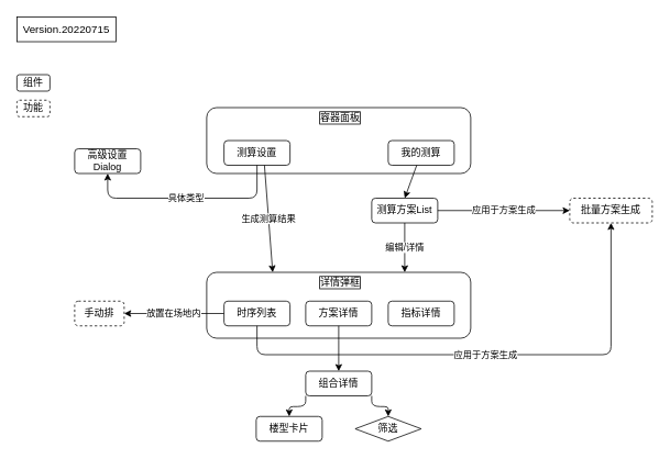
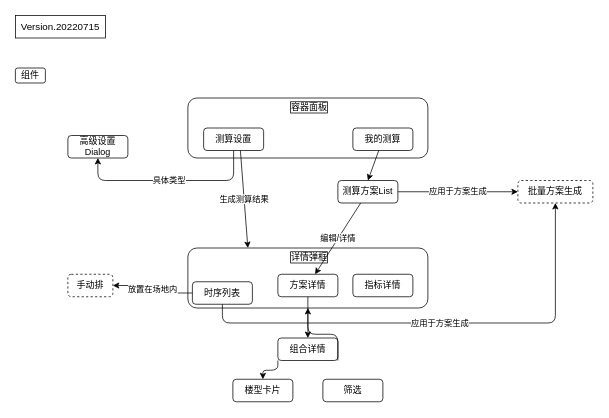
- <mxCell id="22" value="功能" style="text;html=1;strokeColor=default;fillColor=none;align=center;verticalAlign=middle;whiteSpace=wrap;rounded=1;labelBorderColor=none;dashed=1;" parent="1" vertex="1"><mxGeometry x="20" y="121" width="40" height="20" as="geometry" /></mxCell>
- <mxCell id="7" value="编辑/详情" style="edgeStyle=none;html=1;entryX=0.75;entryY=0;entryDx=0;entryDy=0;" parent="1" source="9" target="14" edge="1"><mxGeometry relative="1" as="geometry" /></mxCell>
+ <mxCell id="7" value="编辑/详情" style="edgeStyle=none;html=1;" parent="1" source="9" target="16" edge="1"><mxGeometry relative="1" as="geometry" /></mxCell>
- <mxCell id="15" value="时序列表" style="rounded=1;whiteSpace=wrap;html=1;labelBorderColor=none;fillColor=none;" parent="13" vertex="1"><mxGeometry x="21" y="35" width="80" height="30" as="geometry" /></mxCell>
+ <mxCell id="15" value="时序列表" style="rounded=1;whiteSpace=wrap;html=1;labelBorderColor=none;fillColor=none;" parent="13" vertex="1"><mxGeometry x="6" y="45" width="80" height="30" as="geometry" /></mxCell>
- <mxCell id="24" style="edgeStyle=elbowEdgeStyle;html=1;exitX=1;exitY=1;exitDx=0;exitDy=0;entryX=0.5;entryY=0;entryDx=0;entryDy=0;elbow=vertical;" parent="1" source="26" target="29" edge="1"><mxGeometry relative="1" as="geometry" /></mxCell>
+ <mxCell id="24" style="edgeStyle=elbowEdgeStyle;html=1;exitX=1;exitY=1;exitDx=0;exitDy=0;elbow=vertical;" parent="1" source="26" target="14" edge="1"><mxGeometry relative="1" as="geometry" /></mxCell>
- <mxCell id="29" value="筛选" style="rhombus;whiteSpace=wrap;html=1;labelBorderColor=none;fillColor=none;" parent="1" vertex="1"><mxGeometry x="430" y="505" width="80" height="30" as="geometry" /></mxCell>
+ <mxCell id="29" value="筛选" style="rounded=1;whiteSpace=wrap;html=1;labelBorderColor=none;fillColor=none;" parent="1" vertex="1"><mxGeometry x="430" y="505" width="80" height="30" as="geometry" /></mxCell>
